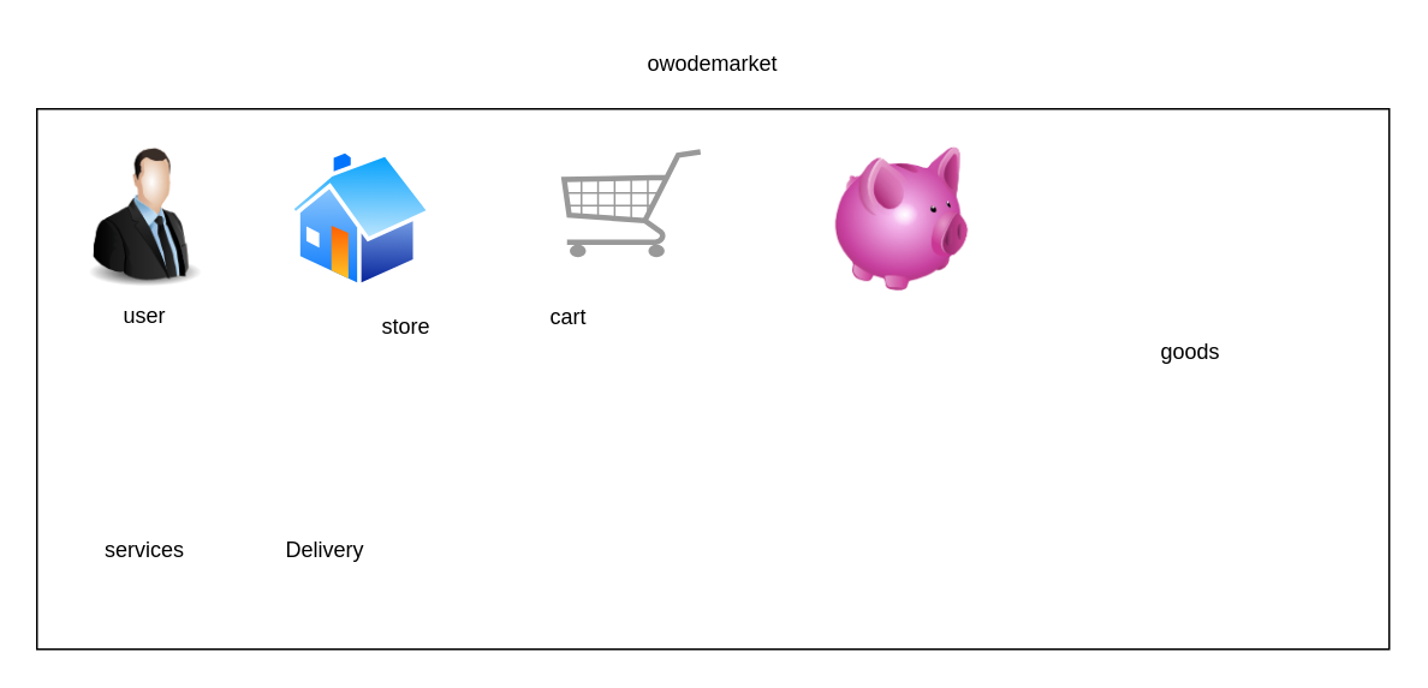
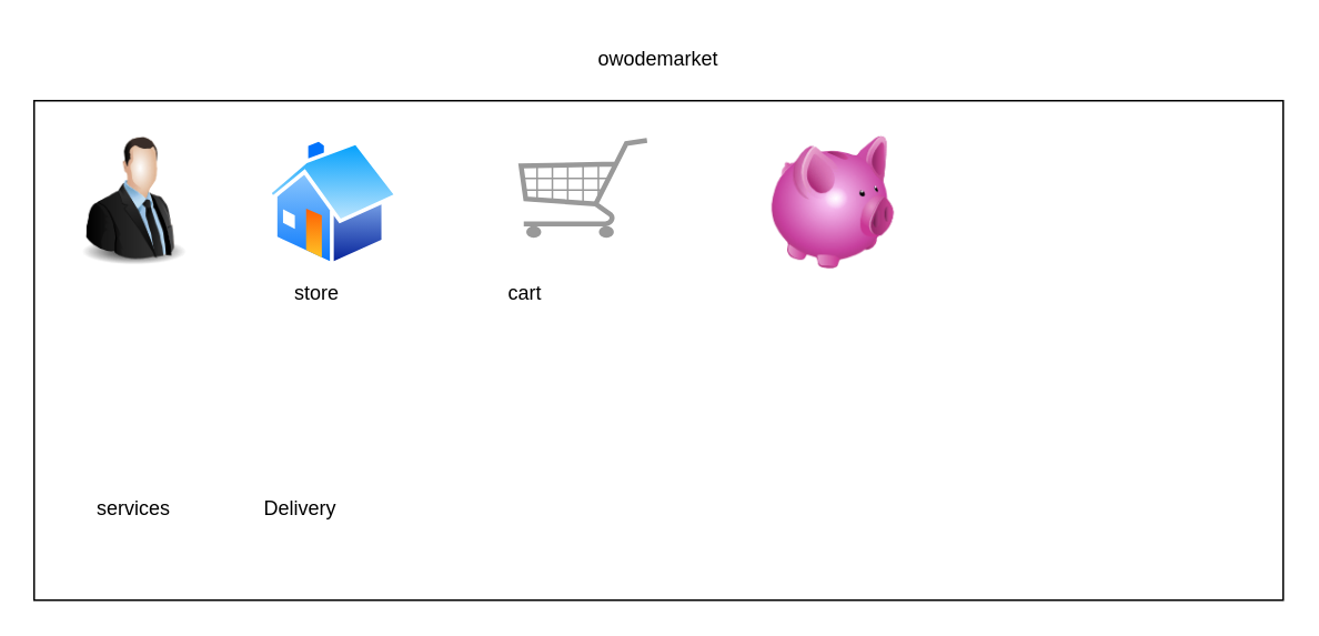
- <mxCell id="10" value="user" style="text;html=1;strokeColor=none;fillColor=none;align=center;verticalAlign=middle;whiteSpace=wrap;rounded=0;" vertex="1" parent="1"><mxGeometry x="50" y="160" width="60" height="30" as="geometry" /></mxCell>
- <mxCell id="11" value="store" style="text;html=1;strokeColor=none;fillColor=none;align=center;verticalAlign=middle;whiteSpace=wrap;rounded=0;" vertex="1" parent="1"><mxGeometry x="195" y="166" width="60" height="30" as="geometry" /></mxCell>
+ <mxCell id="11" value="store" style="text;html=1;strokeColor=none;fillColor=none;align=center;verticalAlign=middle;whiteSpace=wrap;rounded=0;" vertex="1" parent="1"><mxGeometry x="160" y="161" width="60" height="30" as="geometry" /></mxCell>
- <mxCell id="13" value="goods" style="text;html=1;strokeColor=none;fillColor=none;align=center;verticalAlign=middle;whiteSpace=wrap;rounded=0;" vertex="1" parent="1"><mxGeometry x="630" y="180" width="60" height="30" as="geometry" /></mxCell>
